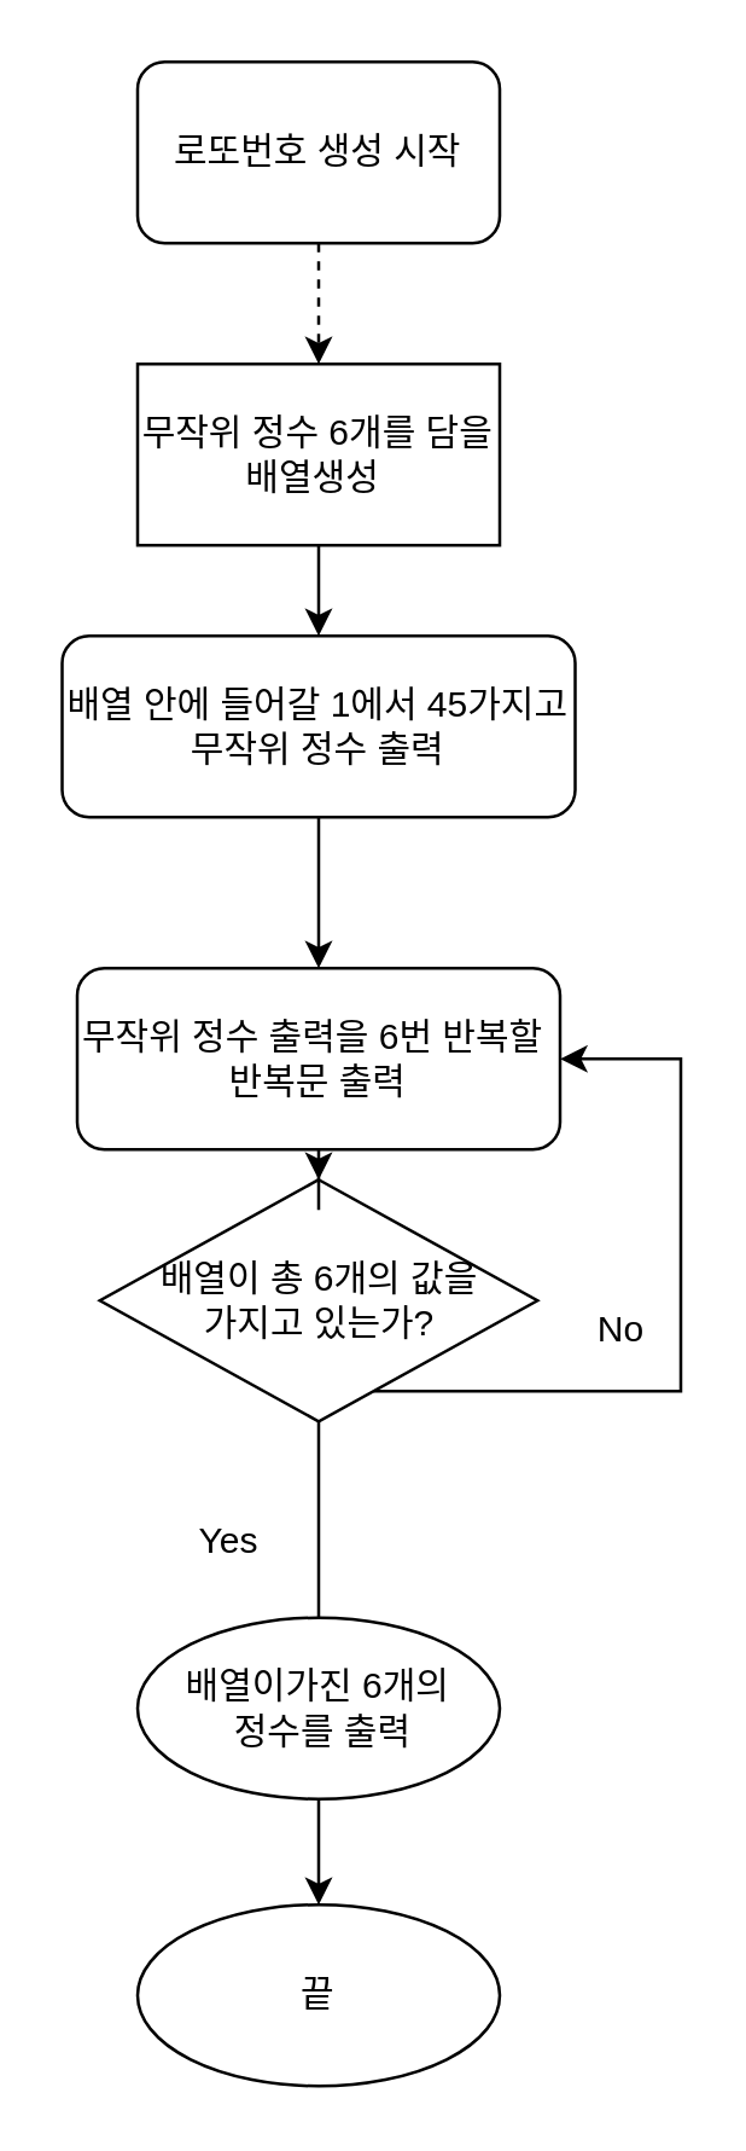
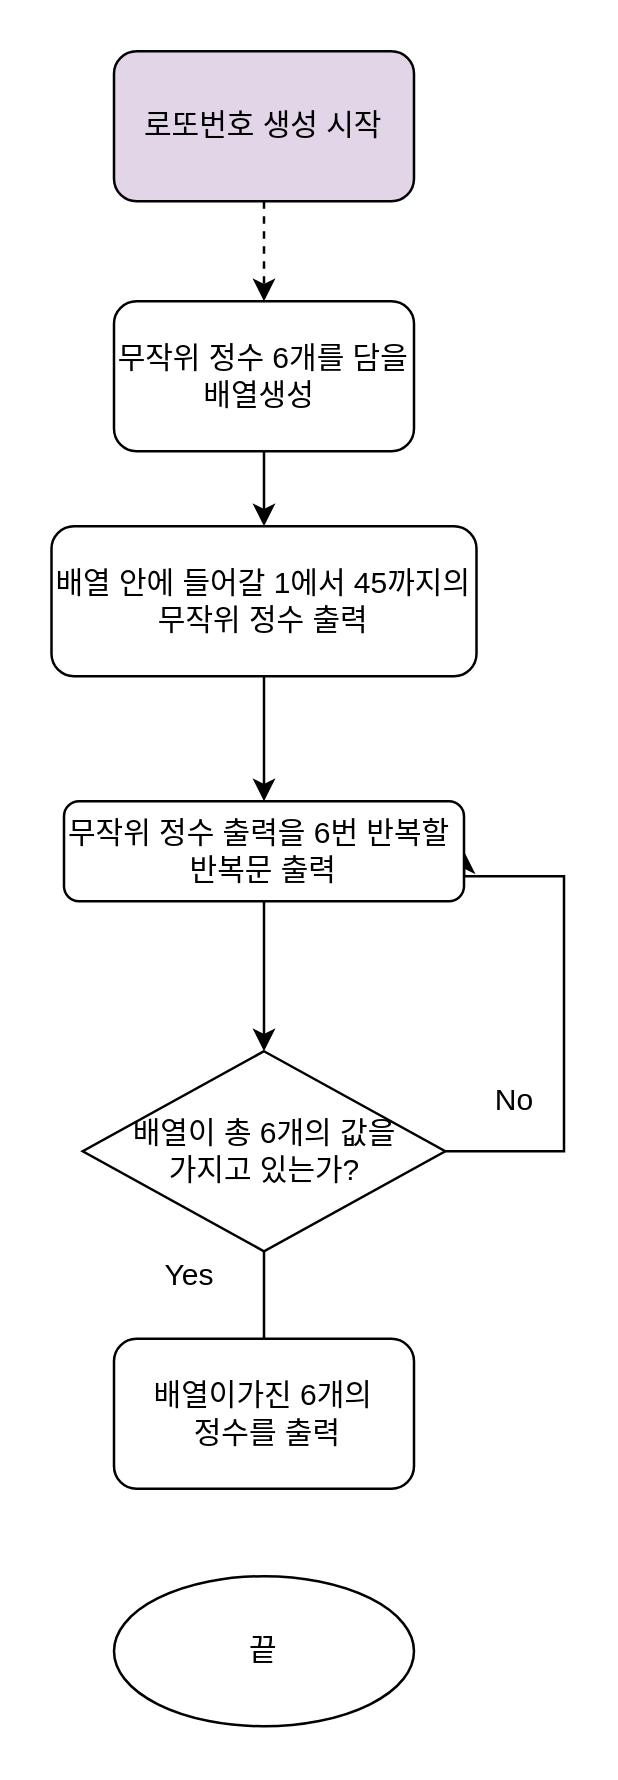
- <mxCell id="3" value="로또번호 생성 시작" style="rounded=1;whiteSpace=wrap;html=1;" parent="1" vertex="1"><mxGeometry x="45" y="20" width="120" height="60" as="geometry" /></mxCell>
+ <mxCell id="3" value="로또번호 생성 시작" style="rounded=1;whiteSpace=wrap;html=1;fillColor=#e1d5e7;" parent="1" vertex="1"><mxGeometry x="45" y="20" width="120" height="60" as="geometry" /></mxCell>
- <mxCell id="5" value="무작위 정수 6개를 담을&lt;br&gt;배열생성&amp;nbsp;" style="whiteSpace=wrap;html=1;rounded=0;" parent="1" vertex="1"><mxGeometry x="45" y="120" width="120" height="60" as="geometry" /></mxCell>
+ <mxCell id="5" value="무작위 정수 6개를 담을&lt;br&gt;배열생성&amp;nbsp;" style="rounded=1;whiteSpace=wrap;html=1;" parent="1" vertex="1"><mxGeometry x="45" y="120" width="120" height="60" as="geometry" /></mxCell>
- <mxCell id="7" value="배열 안에 들어갈 1에서 45가지고 무작위 정수 출력" style="rounded=1;whiteSpace=wrap;html=1;" parent="1" vertex="1"><mxGeometry x="20" y="210" width="170" height="60" as="geometry" /></mxCell>
+ <mxCell id="7" value="배열 안에 들어갈 1에서 45까지의 무작위 정수 출력" style="rounded=1;whiteSpace=wrap;html=1;" parent="1" vertex="1"><mxGeometry x="20" y="210" width="170" height="60" as="geometry" /></mxCell>
- <mxCell id="17" value="무작위 정수 출력을 6번 반복할&amp;nbsp;&lt;br&gt;반복문 출력" style="rounded=1;whiteSpace=wrap;html=1;" vertex="1" parent="1"><mxGeometry x="25" y="320" width="160" height="60" as="geometry" /></mxCell>
+ <mxCell id="17" value="무작위 정수 출력을 6번 반복할&amp;nbsp;&lt;br&gt;반복문 출력" style="rounded=1;whiteSpace=wrap;html=1;" vertex="1" parent="1"><mxGeometry x="25" y="320" width="160" height="40" as="geometry" /></mxCell>
- <mxCell id="10" value="배열이 총 6개의 값을&lt;br&gt;가지고 있는가?" style="rhombus;whiteSpace=wrap;html=1;" parent="1" vertex="1"><mxGeometry x="32.5" y="390" width="145" height="80" as="geometry" /></mxCell>
+ <mxCell id="10" value="배열이 총 6개의 값을&lt;br&gt;가지고 있는가?" style="rhombus;whiteSpace=wrap;html=1;" parent="1" vertex="1"><mxGeometry x="32.5" y="420" width="145" height="80" as="geometry" /></mxCell>
- <mxCell id="12" value="배열이가진 6개의&lt;br&gt;&amp;nbsp;정수를 출력" style="ellipse;whiteSpace=wrap;html=1;" parent="1" vertex="1"><mxGeometry x="45" y="535" width="120" height="60" as="geometry" /></mxCell>
+ <mxCell id="12" value="배열이가진 6개의&lt;br&gt;&amp;nbsp;정수를 출력" style="rounded=1;whiteSpace=wrap;html=1;" parent="1" vertex="1"><mxGeometry x="45" y="535" width="120" height="60" as="geometry" /></mxCell>
- <mxCell id="11" value="" style="edgeStyle=orthogonalEdgeStyle;rounded=0;orthogonalLoop=1;jettySize=auto;html=1;" parent="1" source="12" target="13" edge="1"><mxGeometry relative="1" as="geometry" /></mxCell>
